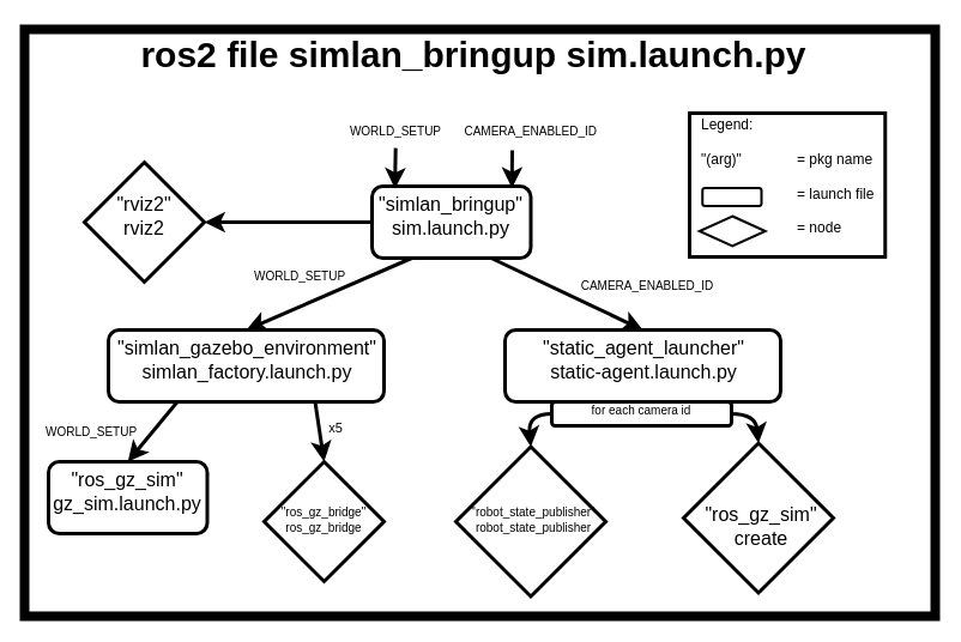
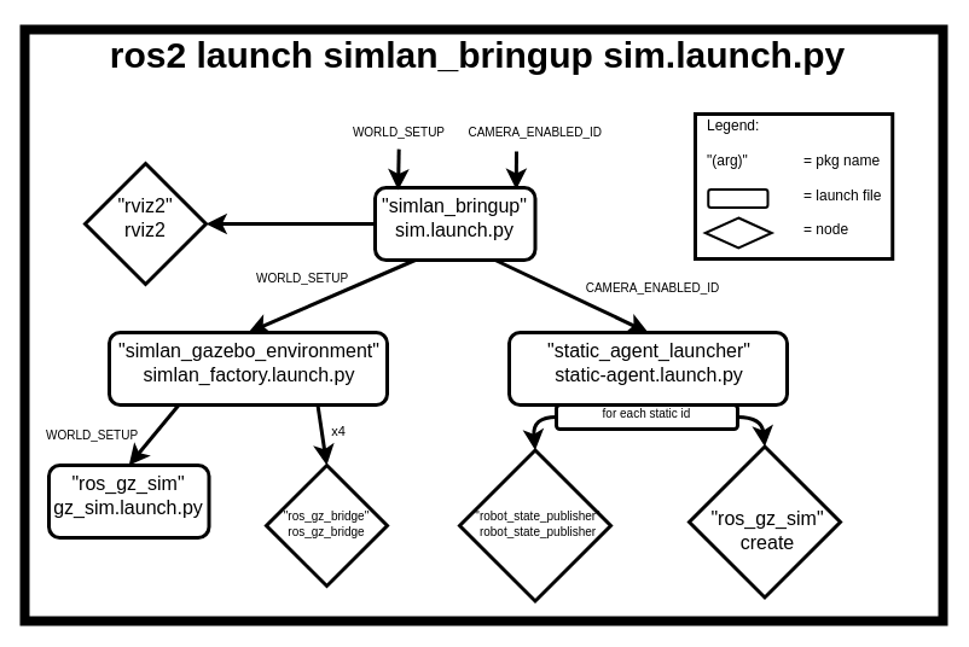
- <mxCell id="3" value="&lt;h1&gt;&lt;font style=&quot;color: light-dark(rgb(0, 0, 0), rgb(0, 0, 0)); font-size: 30px;&quot;&gt;ros2 file simlan_bringup sim.launch.py&lt;/font&gt;&lt;font style=&quot;color: light-dark(rgb(0, 0, 0), rgb(0, 0, 0)); font-size: 29px;&quot;&gt; &lt;/font&gt;&lt;/h1&gt;" style="text;html=1;align=center;verticalAlign=middle;whiteSpace=wrap;rounded=0;fontSize=16;" parent="1" vertex="1"><mxGeometry x="70" y="20" width="650" height="50" as="geometry" /></mxCell>
+ <mxCell id="3" value="&lt;h1&gt;&lt;font style=&quot;color: light-dark(rgb(0, 0, 0), rgb(0, 0, 0)); font-size: 30px;&quot;&gt;ros2 launch simlan_bringup sim.launch.py&lt;/font&gt;&lt;font style=&quot;color: light-dark(rgb(0, 0, 0), rgb(0, 0, 0)); font-size: 29px;&quot;&gt; &lt;/font&gt;&lt;/h1&gt;" style="text;html=1;align=center;verticalAlign=middle;whiteSpace=wrap;rounded=0;fontSize=16;" parent="1" vertex="1"><mxGeometry x="70" y="20" width="650" height="50" as="geometry" /></mxCell>
- <mxCell id="31" value="&lt;span style=&quot;color: light-dark(rgb(0, 0, 0), rgb(0, 0, 0));&quot;&gt;&lt;font style=&quot;font-size: 10px;&quot;&gt;&lt;span style=&quot;color: light-dark(rgb(0, 0, 0), rgb(0, 0, 0));&quot;&gt;for&lt;/span&gt;&amp;nbsp;each camera id&lt;/font&gt;&lt;/span&gt;" style="text;strokeColor=none;fillColor=none;html=1;align=center;verticalAlign=middle;whiteSpace=wrap;rounded=0;fontSize=16;" vertex="1" parent="1"><mxGeometry x="475.25" y="324.5" width="120" height="30" as="geometry" /></mxCell>
+ <mxCell id="31" value="&lt;span style=&quot;color: light-dark(rgb(0, 0, 0), rgb(0, 0, 0));&quot;&gt;&lt;font style=&quot;font-size: 10px;&quot;&gt;&lt;span style=&quot;color: light-dark(rgb(0, 0, 0), rgb(0, 0, 0));&quot;&gt;for&lt;/span&gt;&amp;nbsp;each static id&lt;/font&gt;&lt;/span&gt;" style="text;strokeColor=none;fillColor=none;html=1;align=center;verticalAlign=middle;whiteSpace=wrap;rounded=0;fontSize=16;" vertex="1" parent="1"><mxGeometry x="475.25" y="324.5" width="120" height="30" as="geometry" /></mxCell>
- <mxCell id="17" value="&lt;div&gt;&lt;font style=&quot;font-size: 11px;&quot;&gt;&lt;span style=&quot;color: light-dark(rgb(0, 0, 0), rgb(0, 0, 0));&quot;&gt;x5&lt;/span&gt;&lt;/font&gt;&lt;/div&gt;" style="text;strokeColor=none;fillColor=none;html=1;align=center;verticalAlign=middle;whiteSpace=wrap;rounded=0;fontSize=16;" parent="1" vertex="1"><mxGeometry x="220" y="335" width="120" height="40" as="geometry" /></mxCell>
+ <mxCell id="17" value="&lt;div&gt;&lt;font style=&quot;font-size: 11px;&quot;&gt;&lt;span style=&quot;color: light-dark(rgb(0, 0, 0), rgb(0, 0, 0));&quot;&gt;x4&lt;/span&gt;&lt;/font&gt;&lt;/div&gt;" style="text;strokeColor=none;fillColor=none;html=1;align=center;verticalAlign=middle;whiteSpace=wrap;rounded=0;fontSize=16;" parent="1" vertex="1"><mxGeometry x="220" y="335" width="120" height="40" as="geometry" /></mxCell>
